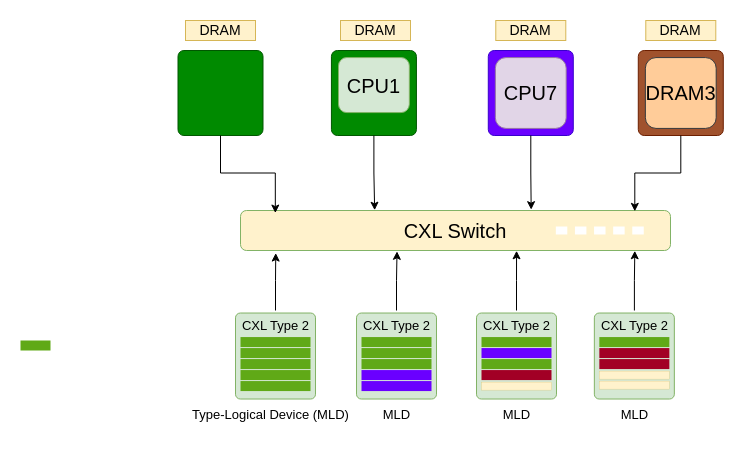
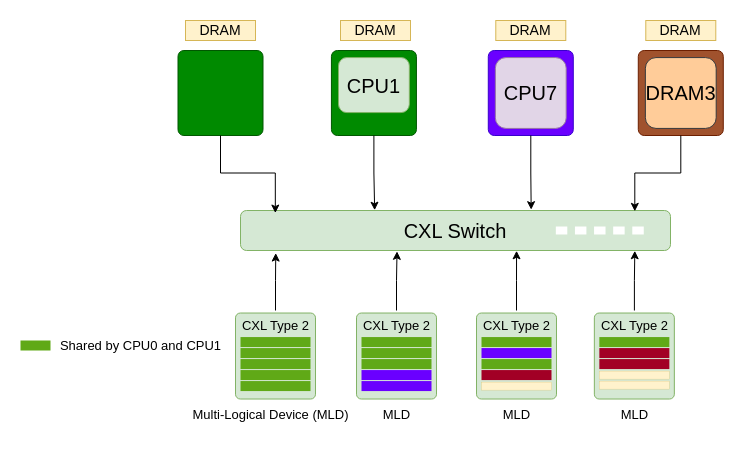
- <mxCell id="47" value="&lt;font style=&quot;font-size: 20px;&quot;&gt;CXL Switch&lt;/font&gt;" style="rounded=1;whiteSpace=wrap;html=1;fillColor=#fff2cc;strokeColor=#82b366;" parent="46" vertex="1"><mxGeometry width="430" height="40" as="geometry" /></mxCell>
+ <mxCell id="47" value="&lt;font style=&quot;font-size: 20px;&quot;&gt;CXL Switch&lt;/font&gt;" style="rounded=1;whiteSpace=wrap;html=1;fillColor=#d5e8d4;strokeColor=#82b366;" parent="46" vertex="1"><mxGeometry width="430" height="40" as="geometry" /></mxCell>
+ <mxCell id="66" value="&lt;font style=&quot;font-size: 13px;&quot;&gt;Shared by CPU0 and&amp;nbsp;&lt;/font&gt;&lt;span style=&quot;font-size: 13px;&quot;&gt;CPU1&lt;/span&gt;" style="text;html=1;align=center;verticalAlign=middle;resizable=0;points=[];autosize=1;strokeColor=none;fillColor=none;labelBackgroundColor=none;fontColor=#000000;fontSize=13;" vertex="1" parent="64"><mxGeometry x="30" width="180" height="30" as="geometry" /></mxCell>
- <mxCell id="2" value="Type-Logical Device (MLD)" style="text;html=1;align=center;verticalAlign=middle;resizable=0;points=[];autosize=1;strokeColor=none;fillColor=none;fontFamily=Helvetica;fontSize=13;fontColor=default;labelBackgroundColor=default;" parent="1" vertex="1"><mxGeometry x="180" y="398.53" width="180" height="30" as="geometry" /></mxCell>
+ <mxCell id="2" value="Multi-Logical Device (MLD)" style="text;html=1;align=center;verticalAlign=middle;resizable=0;points=[];autosize=1;strokeColor=none;fillColor=none;fontFamily=Helvetica;fontSize=13;fontColor=default;labelBackgroundColor=default;" parent="1" vertex="1"><mxGeometry x="180" y="398.53" width="180" height="30" as="geometry" /></mxCell>
